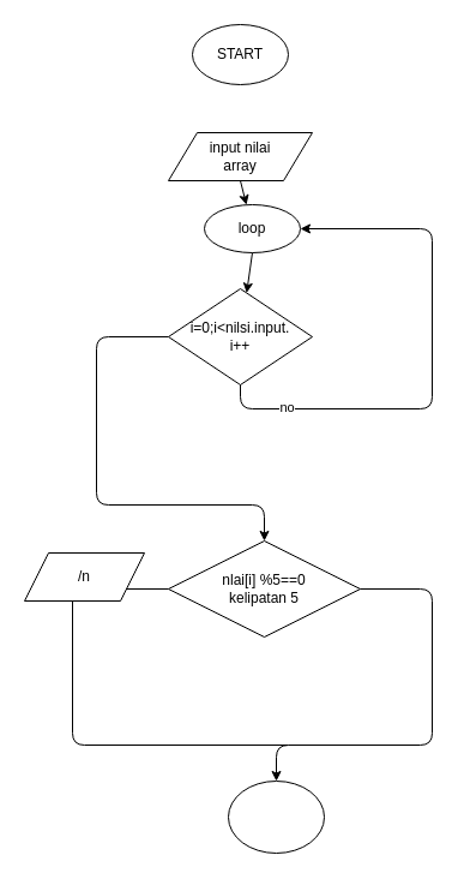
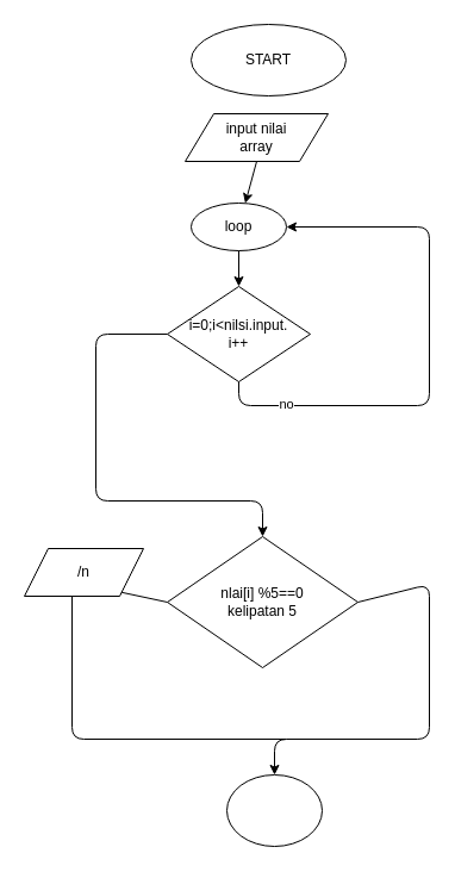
- <mxCell id="2" value="START" style="ellipse;whiteSpace=wrap;html=1;" vertex="1" parent="1"><mxGeometry x="160" y="20" width="80" height="50" as="geometry" /></mxCell>
+ <mxCell id="2" value="START" style="ellipse;whiteSpace=wrap;html=1;" vertex="1" parent="1"><mxGeometry x="160" y="20" width="130" height="60" as="geometry" /></mxCell>
- <mxCell id="3" value="input nilai&lt;br&gt;array" style="shape=parallelogram;perimeter=parallelogramPerimeter;whiteSpace=wrap;html=1;" vertex="1" parent="1"><mxGeometry x="140" y="110" width="120" height="40" as="geometry" /></mxCell>
+ <mxCell id="3" value="input nilai&lt;br&gt;array" style="shape=parallelogram;perimeter=parallelogramPerimeter;whiteSpace=wrap;html=1;" vertex="1" parent="1"><mxGeometry x="155" y="95" width="120" height="40" as="geometry" /></mxCell>
- <mxCell id="5" value="loop" style="ellipse;whiteSpace=wrap;html=1;" vertex="1" parent="1"><mxGeometry x="170" y="170" width="80" height="40" as="geometry" /></mxCell>
+ <mxCell id="5" value="loop" style="ellipse;whiteSpace=wrap;html=1;" vertex="1" parent="1"><mxGeometry x="160" y="170" width="80" height="40" as="geometry" /></mxCell>
- <mxCell id="11" value="nlai[i] %5==0&lt;br&gt;kelipatan 5" style="rhombus;whiteSpace=wrap;html=1;" vertex="1" parent="1"><mxGeometry x="140" y="450" width="160" height="80" as="geometry" /></mxCell>
+ <mxCell id="11" value="nlai[i] %5==0&lt;br&gt;kelipatan 5" style="rhombus;whiteSpace=wrap;html=1;" vertex="1" parent="1"><mxGeometry x="140" y="450" width="160" height="110" as="geometry" /></mxCell>
